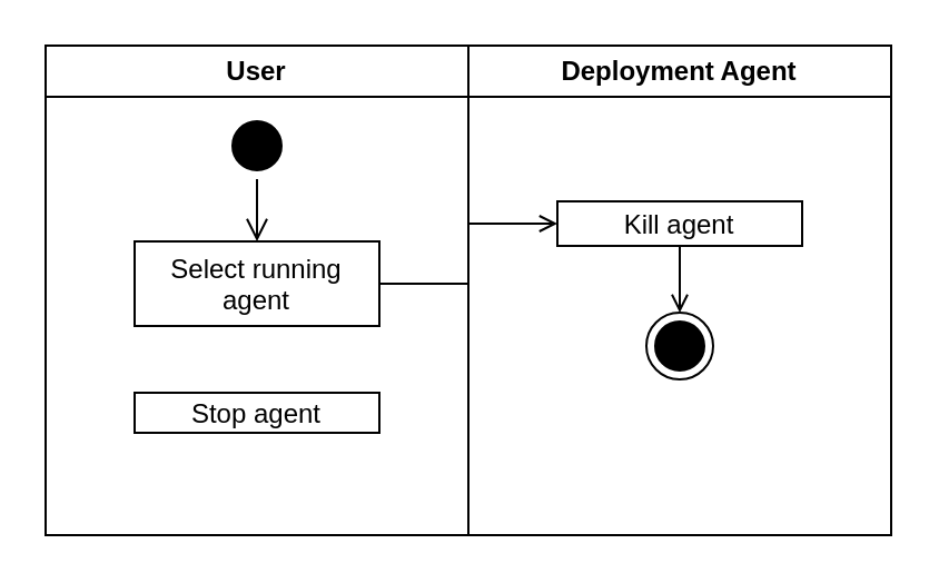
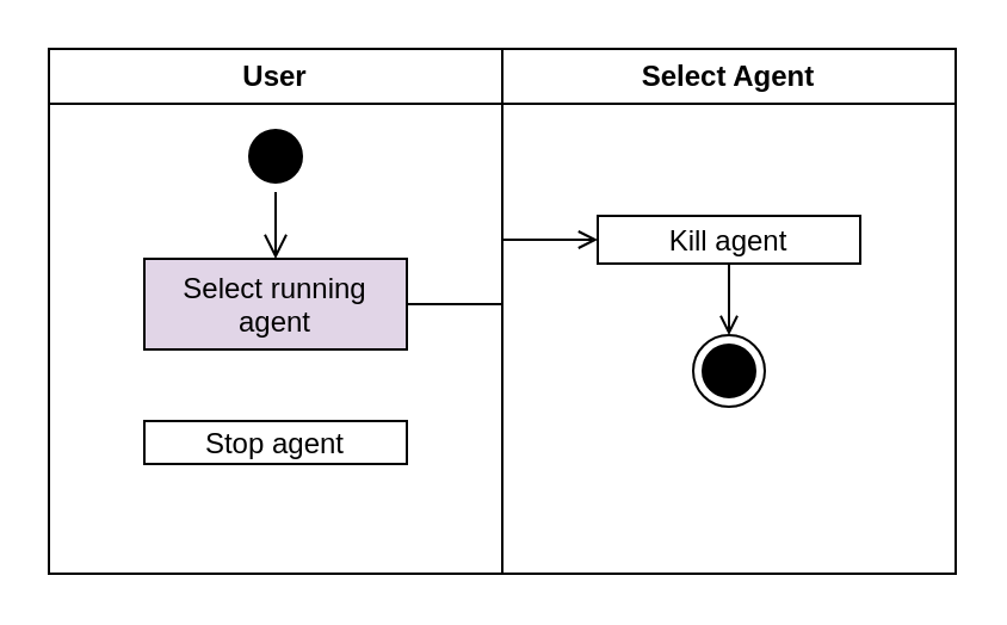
- <mxCell id="8" value="Deployment Agent" style="swimlane;whiteSpace=wrap;startSize=23;movable=1;resizable=1;rotatable=1;deletable=1;editable=1;locked=0;connectable=1;" parent="1" vertex="1"><mxGeometry x="210" y="20" width="190" height="220" as="geometry" /></mxCell>
+ <mxCell id="8" value="Select Agent" style="swimlane;whiteSpace=wrap;startSize=23;movable=1;resizable=1;rotatable=1;deletable=1;editable=1;locked=0;connectable=1;" parent="1" vertex="1"><mxGeometry x="210" y="20" width="190" height="220" as="geometry" /></mxCell>
- <mxCell id="6" value="Select running&#10;agent" style="" parent="2" vertex="1"><mxGeometry x="40" y="88" width="110" height="38" as="geometry" /></mxCell>
+ <mxCell id="6" value="Select running&#10;agent" style="fillColor=#e1d5e7;" parent="2" vertex="1"><mxGeometry x="40" y="88" width="110" height="38" as="geometry" /></mxCell>
